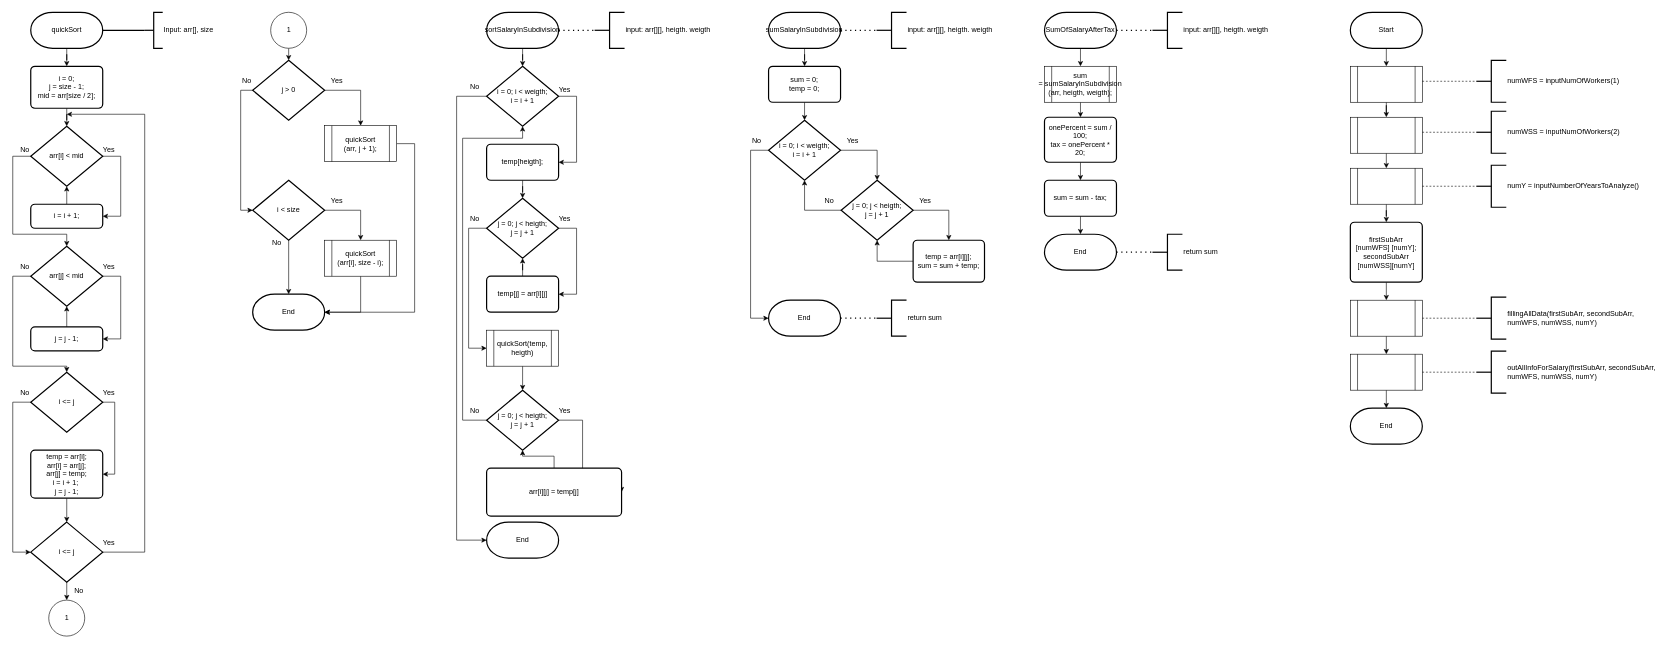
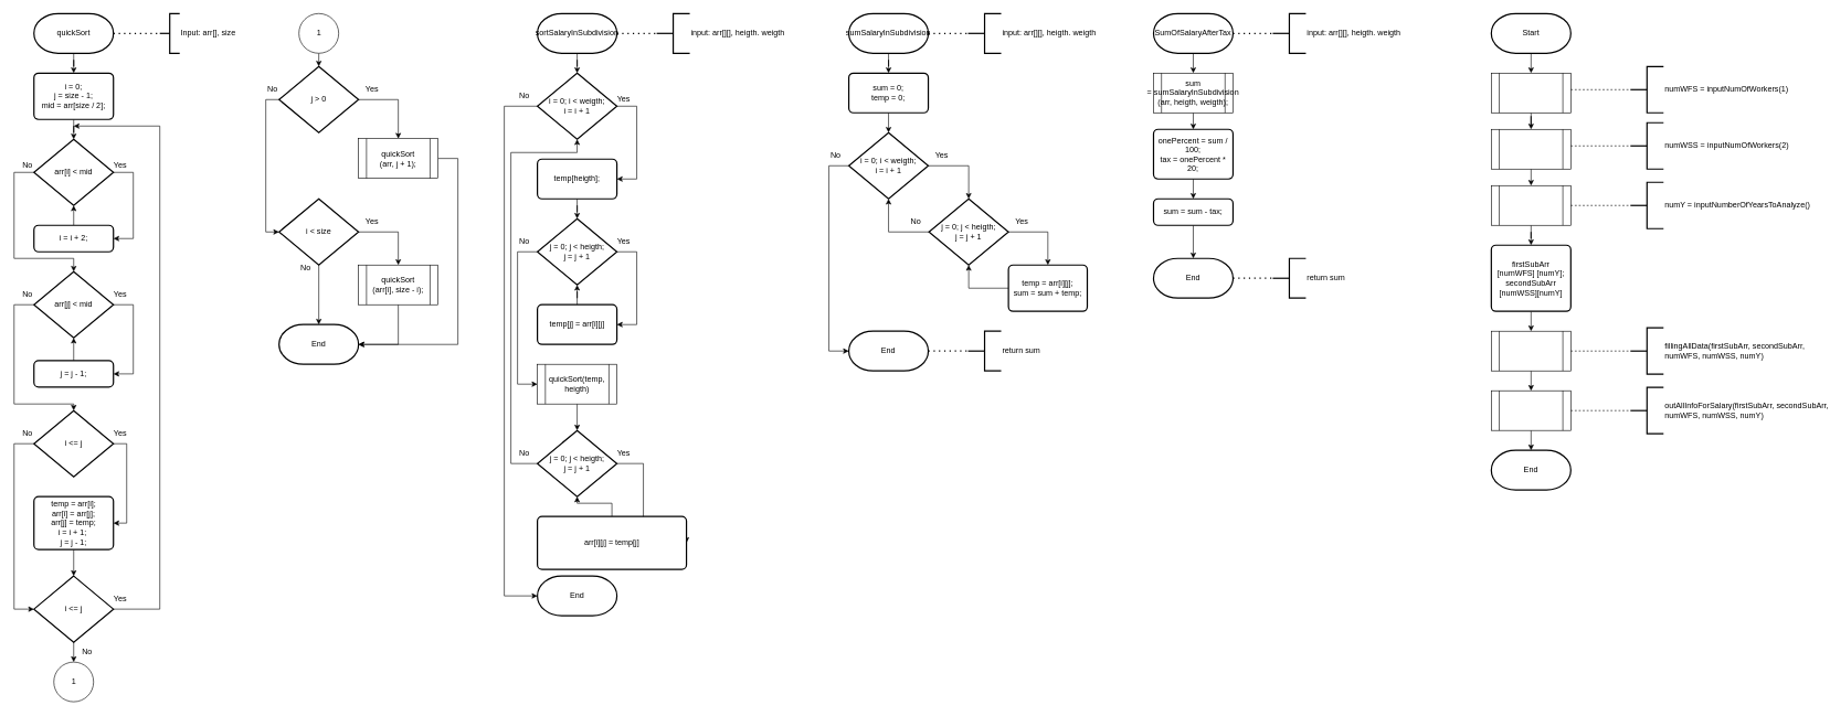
- <mxCell id="4" value="" style="endArrow=none;dashed=0;html=1;dashPattern=1 3;strokeWidth=2;rounded=0;entryX=0;entryY=0.5;entryDx=0;entryDy=0;entryPerimeter=0;exitX=1;exitY=0.5;exitDx=0;exitDy=0;exitPerimeter=0;" parent="1" source="3" target="5" edge="1"><mxGeometry width="50" height="50" relative="1" as="geometry"><mxPoint x="120" y="160" as="sourcePoint" /><mxPoint x="170" y="110" as="targetPoint" /></mxGeometry></mxCell>
+ <mxCell id="4" value="" style="endArrow=none;dashed=1;html=1;dashPattern=1 3;strokeWidth=2;rounded=0;entryX=0;entryY=0.5;entryDx=0;entryDy=0;entryPerimeter=0;exitX=1;exitY=0.5;exitDx=0;exitDy=0;exitPerimeter=0;" parent="1" source="3" target="5" edge="1"><mxGeometry width="50" height="50" relative="1" as="geometry"><mxPoint x="120" y="160" as="sourcePoint" /><mxPoint x="170" y="110" as="targetPoint" /></mxGeometry></mxCell>
- <mxCell id="112" value="sum = sum - tax;" style="rounded=1;whiteSpace=wrap;html=1;absoluteArcSize=1;arcSize=14;strokeWidth=2;" vertex="1" parent="1"><mxGeometry x="1740.09" y="300" width="120" height="60" as="geometry" /></mxCell>
+ <mxCell id="112" value="sum = sum - tax;" style="rounded=1;whiteSpace=wrap;html=1;absoluteArcSize=1;arcSize=14;strokeWidth=2;" vertex="1" parent="1"><mxGeometry x="1740.09" y="300" width="120" height="40" as="geometry" /></mxCell>
- <mxCell id="12" value="i = i + 1;" style="rounded=1;whiteSpace=wrap;html=1;absoluteArcSize=1;arcSize=14;strokeWidth=2;" parent="1" vertex="1"><mxGeometry x="50" y="340" width="120" height="40" as="geometry" /></mxCell>
+ <mxCell id="12" value="i = i + 2;" style="rounded=1;whiteSpace=wrap;html=1;absoluteArcSize=1;arcSize=14;strokeWidth=2;" parent="1" vertex="1"><mxGeometry x="50" y="340" width="120" height="40" as="geometry" /></mxCell>
